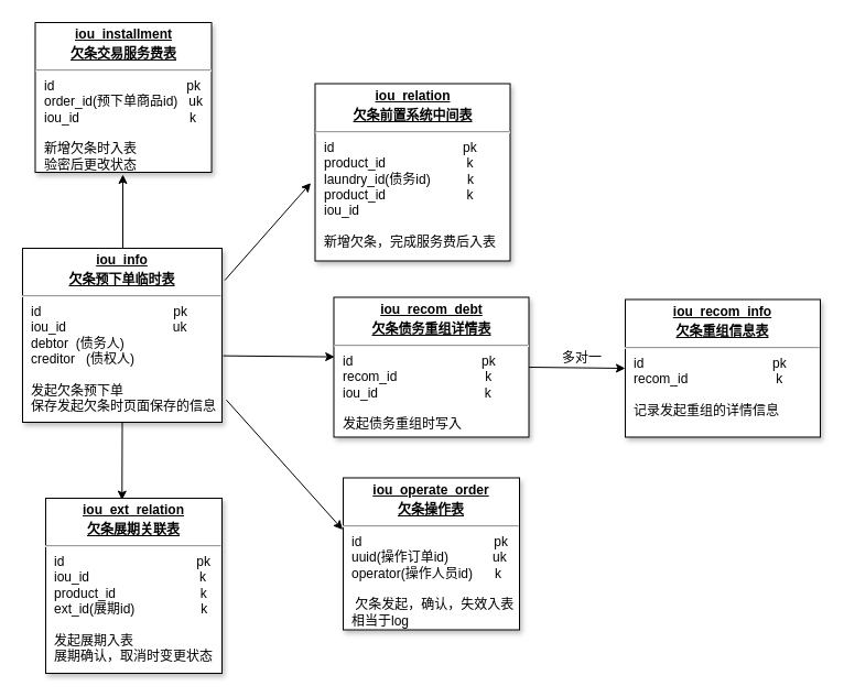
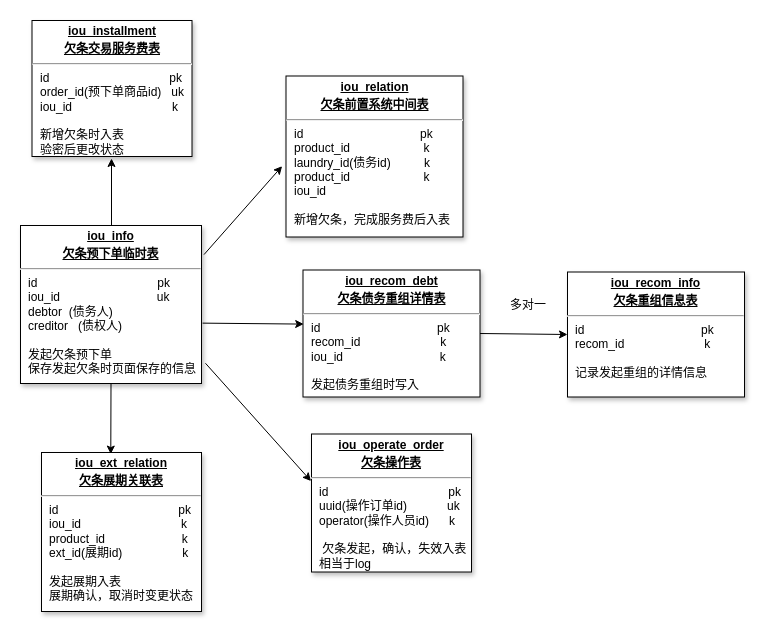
- <mxCell id="15" value="多对一" style="text;html=1;resizable=0;points=[];autosize=1;align=left;verticalAlign=top;spacingTop=-4;" vertex="1" parent="1"><mxGeometry x="508" y="315" width="46" height="14" as="geometry" /></mxCell>
+ <mxCell id="15" value="多对一" style="text;html=1;resizable=0;points=[];autosize=1;align=left;verticalAlign=top;spacingTop=-4;" vertex="1" parent="1"><mxGeometry x="508" y="295" width="46" height="14" as="geometry" /></mxCell>
